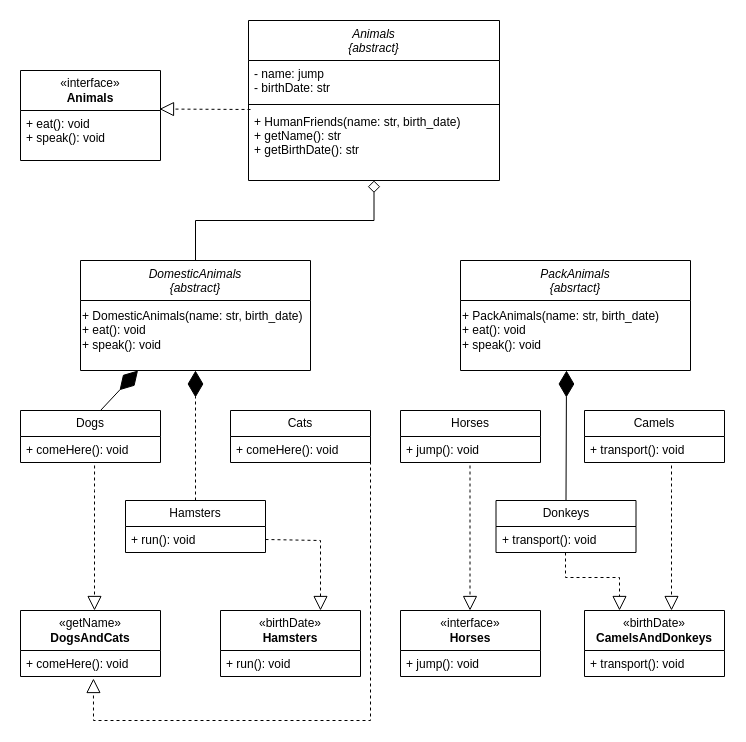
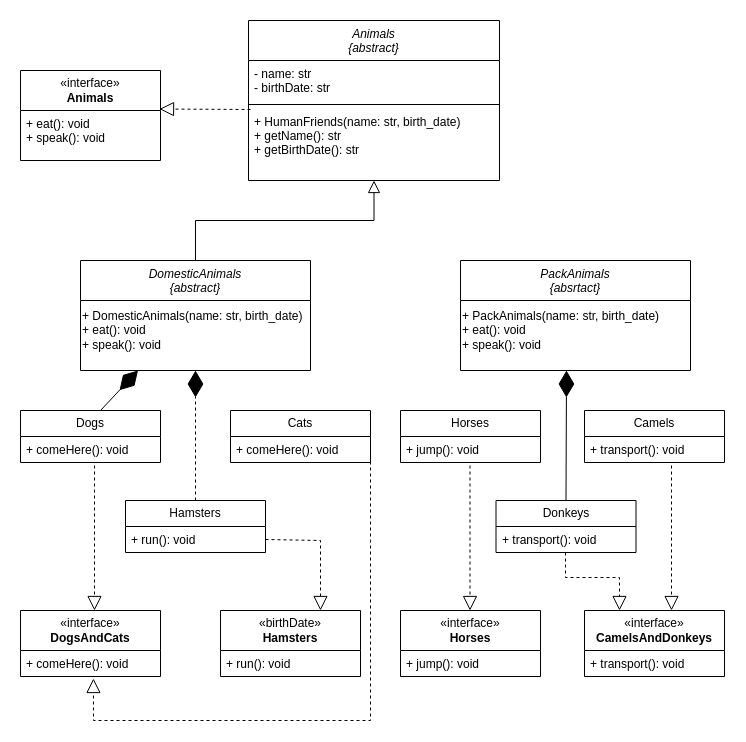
- <mxCell id="3" value="- name: jump&#10;- birthDate: str" style="text;align=left;verticalAlign=top;spacingLeft=4;spacingRight=4;overflow=hidden;rotatable=0;points=[[0,0.5],[1,0.5]];portConstraint=eastwest;" parent="2" vertex="1"><mxGeometry y="40" width="251" height="40" as="geometry" /></mxCell>
+ <mxCell id="3" value="- name: str&#10;- birthDate: str" style="text;align=left;verticalAlign=top;spacingLeft=4;spacingRight=4;overflow=hidden;rotatable=0;points=[[0,0.5],[1,0.5]];portConstraint=eastwest;" parent="2" vertex="1"><mxGeometry y="40" width="251" height="40" as="geometry" /></mxCell>
- <mxCell id="8" value="" style="endArrow=diamond;endSize=10;endFill=0;shadow=0;strokeWidth=1;rounded=0;edgeStyle=elbowEdgeStyle;elbow=vertical;" parent="1" source="6" target="2" edge="1"><mxGeometry width="160" relative="1" as="geometry"><mxPoint x="249" y="103" as="sourcePoint" /><mxPoint x="249" y="103" as="targetPoint" /></mxGeometry></mxCell>
+ <mxCell id="8" value="" style="endArrow=block;endSize=10;endFill=0;shadow=0;strokeWidth=1;rounded=0;edgeStyle=elbowEdgeStyle;elbow=vertical;" parent="1" source="6" target="2" edge="1"><mxGeometry width="160" relative="1" as="geometry"><mxPoint x="249" y="103" as="sourcePoint" /><mxPoint x="249" y="103" as="targetPoint" /></mxGeometry></mxCell>
- <mxCell id="29" value="«getName»&lt;br&gt;&lt;b&gt;DogsAndCats&lt;/b&gt;" style="swimlane;fontStyle=0;childLayout=stackLayout;horizontal=1;startSize=40;fillColor=none;horizontalStack=0;resizeParent=1;resizeParentMax=0;resizeLast=0;collapsible=1;marginBottom=0;whiteSpace=wrap;html=1;" vertex="1" parent="1"><mxGeometry x="20" y="610" width="140" height="66" as="geometry" /></mxCell>
+ <mxCell id="29" value="«interface»&lt;br&gt;&lt;b&gt;DogsAndCats&lt;/b&gt;" style="swimlane;fontStyle=0;childLayout=stackLayout;horizontal=1;startSize=40;fillColor=none;horizontalStack=0;resizeParent=1;resizeParentMax=0;resizeLast=0;collapsible=1;marginBottom=0;whiteSpace=wrap;html=1;" vertex="1" parent="1"><mxGeometry x="20" y="610" width="140" height="66" as="geometry" /></mxCell>
- <mxCell id="36" value="«birthDate»&lt;br&gt;&lt;b&gt;CamelsAndDonkeys&lt;/b&gt;" style="swimlane;fontStyle=0;childLayout=stackLayout;horizontal=1;startSize=40;fillColor=none;horizontalStack=0;resizeParent=1;resizeParentMax=0;resizeLast=0;collapsible=1;marginBottom=0;whiteSpace=wrap;html=1;" vertex="1" parent="1"><mxGeometry x="584" y="610" width="140" height="66" as="geometry" /></mxCell>
+ <mxCell id="36" value="«interface»&lt;br&gt;&lt;b&gt;CamelsAndDonkeys&lt;/b&gt;" style="swimlane;fontStyle=0;childLayout=stackLayout;horizontal=1;startSize=40;fillColor=none;horizontalStack=0;resizeParent=1;resizeParentMax=0;resizeLast=0;collapsible=1;marginBottom=0;whiteSpace=wrap;html=1;" vertex="1" parent="1"><mxGeometry x="584" y="610" width="140" height="66" as="geometry" /></mxCell>
